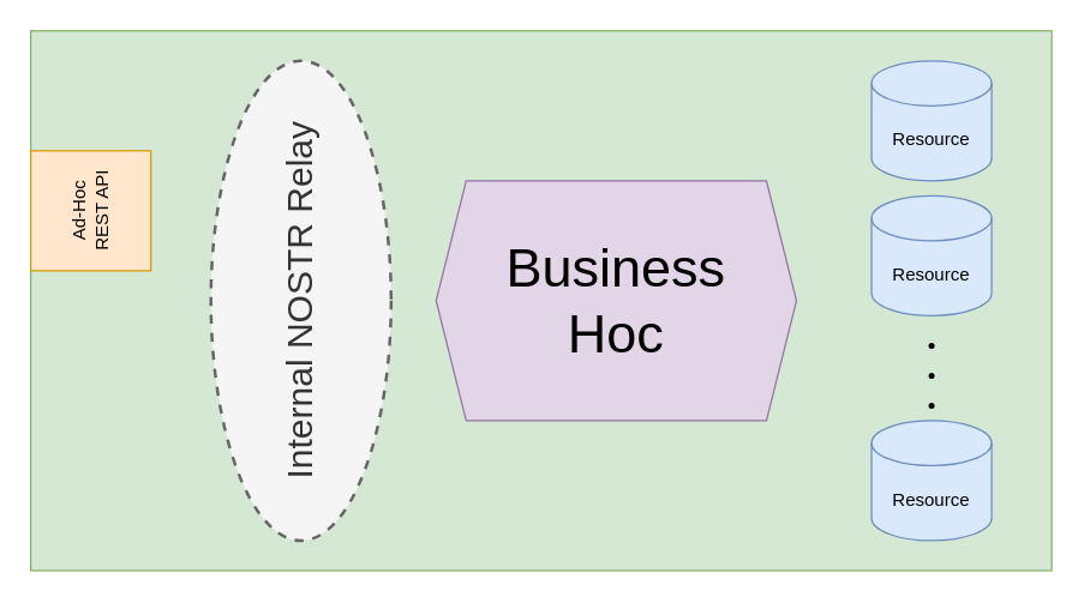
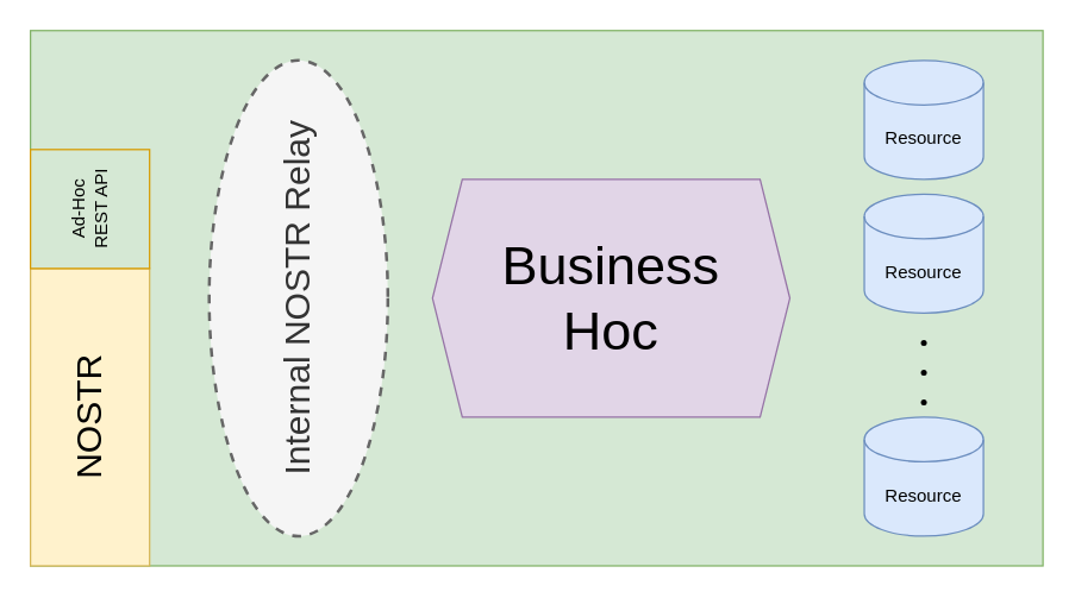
- <mxCell id="4" value="Ad-Hoc&lt;br&gt;REST API" style="rounded=0;whiteSpace=wrap;html=1;horizontal=0;fillColor=#ffe6cc;strokeColor=#d79b00;" parent="1" vertex="1"><mxGeometry x="20" y="100" width="80" height="80" as="geometry" /></mxCell>
+ <mxCell id="4" value="Ad-Hoc&lt;br&gt;REST API" style="rounded=0;whiteSpace=wrap;html=1;horizontal=0;fillColor=#d5e8d4;strokeColor=#d79b00;" parent="1" vertex="1"><mxGeometry x="20" y="100" width="80" height="80" as="geometry" /></mxCell>
+ <mxCell id="3" value="&lt;font style=&quot;font-size: 24px;&quot;&gt;NOSTR&lt;/font&gt;" style="rounded=0;whiteSpace=wrap;html=1;horizontal=0;fillColor=#fff2cc;strokeColor=#d6b656;" parent="1" vertex="1"><mxGeometry x="20" y="180" width="80" height="200" as="geometry" /></mxCell>
